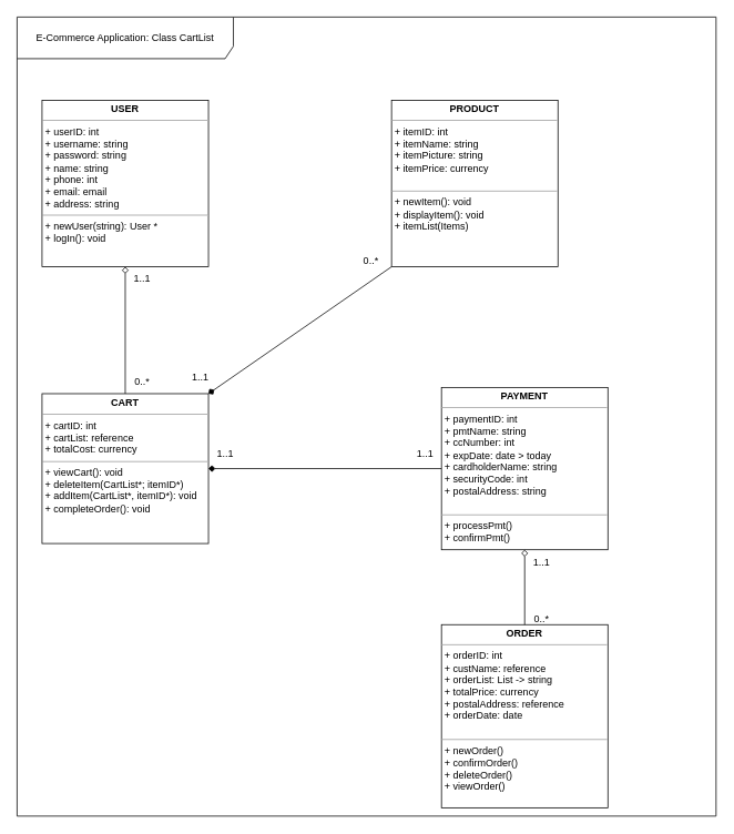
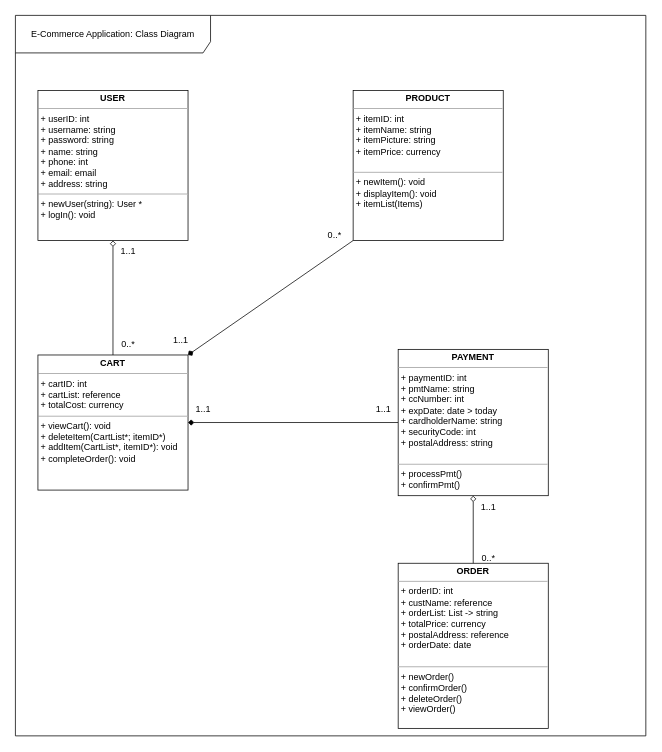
- <mxCell id="2" value="E-Commerce Application: Class CartList" style="shape=umlFrame;whiteSpace=wrap;html=1;pointerEvents=0;recursiveResize=0;container=1;collapsible=0;width=260;height=50;" parent="1" vertex="1"><mxGeometry width="840" height="960" as="geometry" x="20" y="20" /></mxCell>
+ <mxCell id="2" value="E-Commerce Application: Class Diagram" style="shape=umlFrame;whiteSpace=wrap;html=1;pointerEvents=0;recursiveResize=0;container=1;collapsible=0;width=260;height=50;" parent="1" vertex="1"><mxGeometry width="840" height="960" as="geometry" x="20" y="20" /></mxCell>
